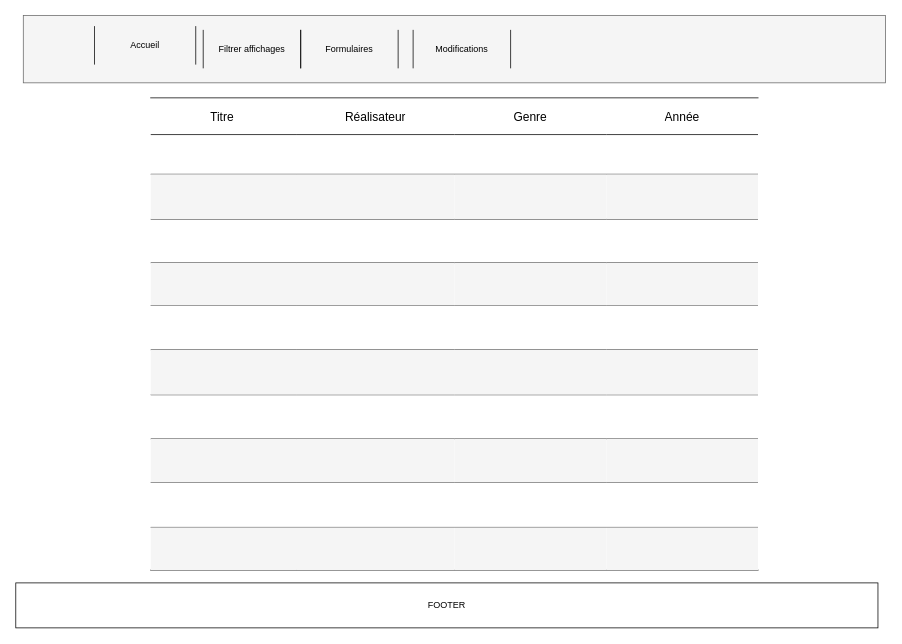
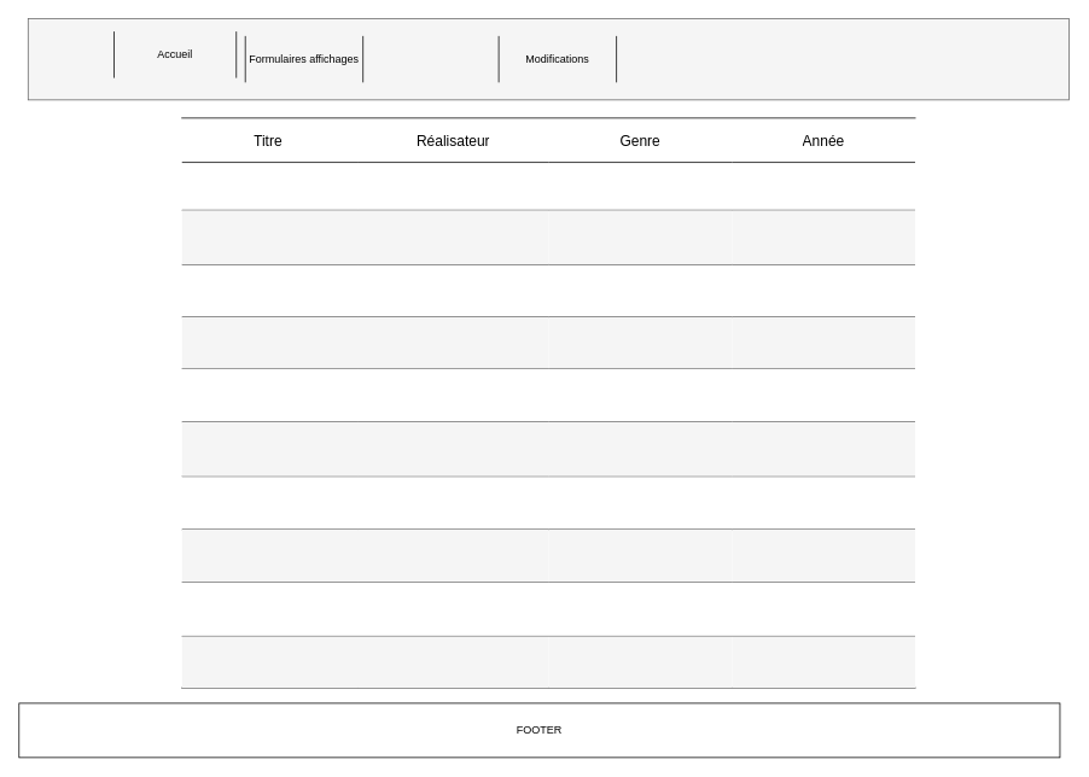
- <mxCell id="60" value="Filtrer affichages" style="shape=partialRectangle;whiteSpace=wrap;html=1;bottom=0;top=0;fillColor=none;" parent="1" vertex="1"><mxGeometry x="270" y="40" width="130" height="50" as="geometry" /></mxCell>
+ <mxCell id="60" value="Formulaires affichages" style="shape=partialRectangle;whiteSpace=wrap;html=1;bottom=0;top=0;fillColor=none;" parent="1" vertex="1"><mxGeometry x="270" y="40" width="130" height="50" as="geometry" /></mxCell>
- <mxCell id="61" value="Formulaires" style="shape=partialRectangle;whiteSpace=wrap;html=1;bottom=0;top=0;fillColor=none;" parent="1" vertex="1"><mxGeometry x="400" y="40" width="130" height="50" as="geometry" /></mxCell>
